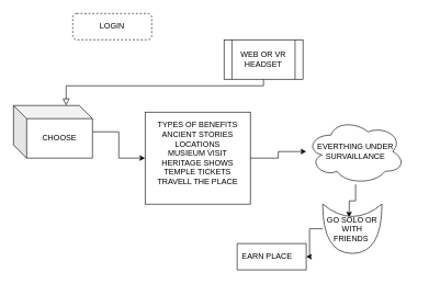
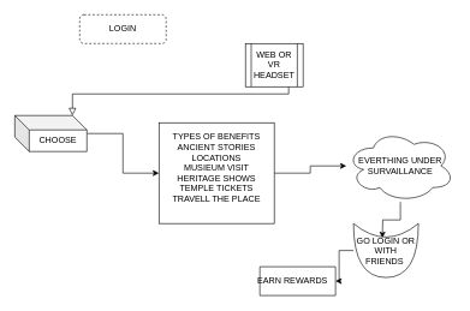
- <mxCell id="4" value="WEB OR VR HEADSET" style="shape=process;whiteSpace=wrap;html=1;backgroundOutline=1;" vertex="1" parent="1"><mxGeometry x="340" y="60" width="120" height="60" as="geometry" /></mxCell>
+ <mxCell id="4" value="WEB OR VR HEADSET" style="shape=process;whiteSpace=wrap;html=1;backgroundOutline=1;" vertex="1" parent="1"><mxGeometry x="340" y="60" width="80" height="60" as="geometry" /></mxCell>
- <mxCell id="6" value="CHOOSE" style="shape=cube;whiteSpace=wrap;html=1;boundedLbl=1;backgroundOutline=1;darkOpacity=0.05;darkOpacity2=0.1;" vertex="1" parent="1"><mxGeometry x="20" y="160" width="120" height="80" as="geometry" /></mxCell>
+ <mxCell id="6" value="CHOOSE" style="shape=cube;whiteSpace=wrap;html=1;boundedLbl=1;backgroundOutline=1;darkOpacity=0.05;darkOpacity2=0.1;" vertex="1" parent="1"><mxGeometry x="20" y="160" width="100" height="50" as="geometry" /></mxCell>
- <mxCell id="10" value="EVERTHING UNDER SURVAILLANCE" style="ellipse;shape=cloud;whiteSpace=wrap;html=1;" vertex="1" parent="1"><mxGeometry x="465" y="180" width="150" height="100" as="geometry" /></mxCell>
+ <mxCell id="10" value="EVERTHING UNDER SURVAILLANCE" style="ellipse;shape=cloud;whiteSpace=wrap;html=1;" vertex="1" parent="1"><mxGeometry x="480" y="180" width="150" height="100" as="geometry" /></mxCell>
- <mxCell id="12" value="GO SOLO OR WITH FRIENDS&amp;nbsp;" style="shape=xor;whiteSpace=wrap;html=1;direction=south;" vertex="1" parent="1"><mxGeometry x="490" y="310" width="90" height="75" as="geometry" /></mxCell>
+ <mxCell id="12" value="GO LOGIN OR WITH FRIENDS&amp;nbsp;" style="shape=xor;whiteSpace=wrap;html=1;direction=south;" vertex="1" parent="1"><mxGeometry x="490" y="310" width="90" height="75" as="geometry" /></mxCell>
- <mxCell id="14" value="EARN PLACE" style="text;html=1;align=center;verticalAlign=middle;resizable=0;points=[];autosize=1;strokeColor=none;fillColor=none;" vertex="1" parent="13"><mxGeometry x="-15" y="5" width="120" height="30" as="geometry" /></mxCell>
+ <mxCell id="14" value="EARN REWARDS" style="text;html=1;align=center;verticalAlign=middle;resizable=0;points=[];autosize=1;strokeColor=none;fillColor=none;" vertex="1" parent="13"><mxGeometry x="-15" y="5" width="120" height="30" as="geometry" /></mxCell>
